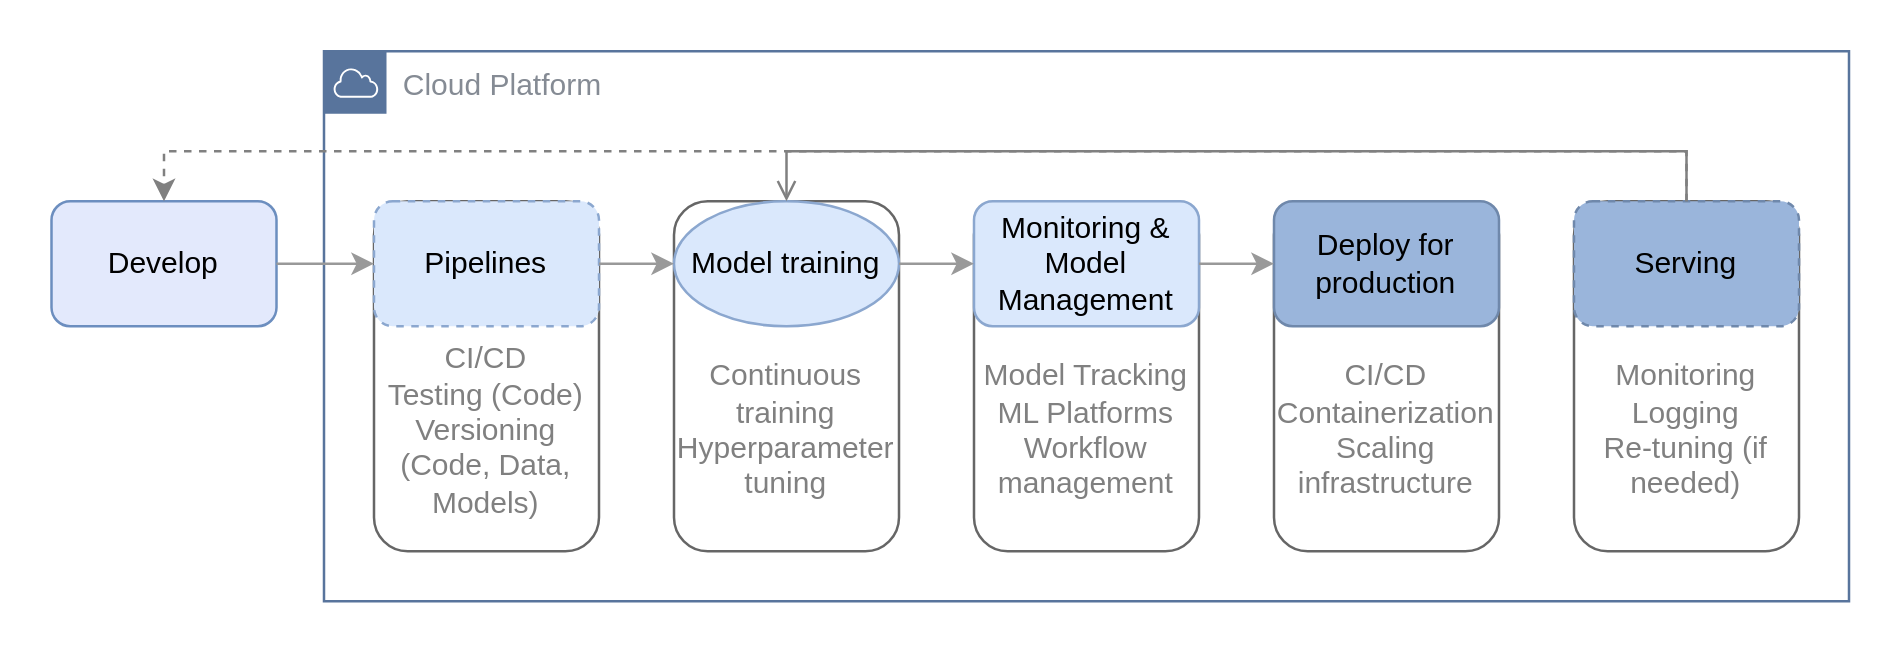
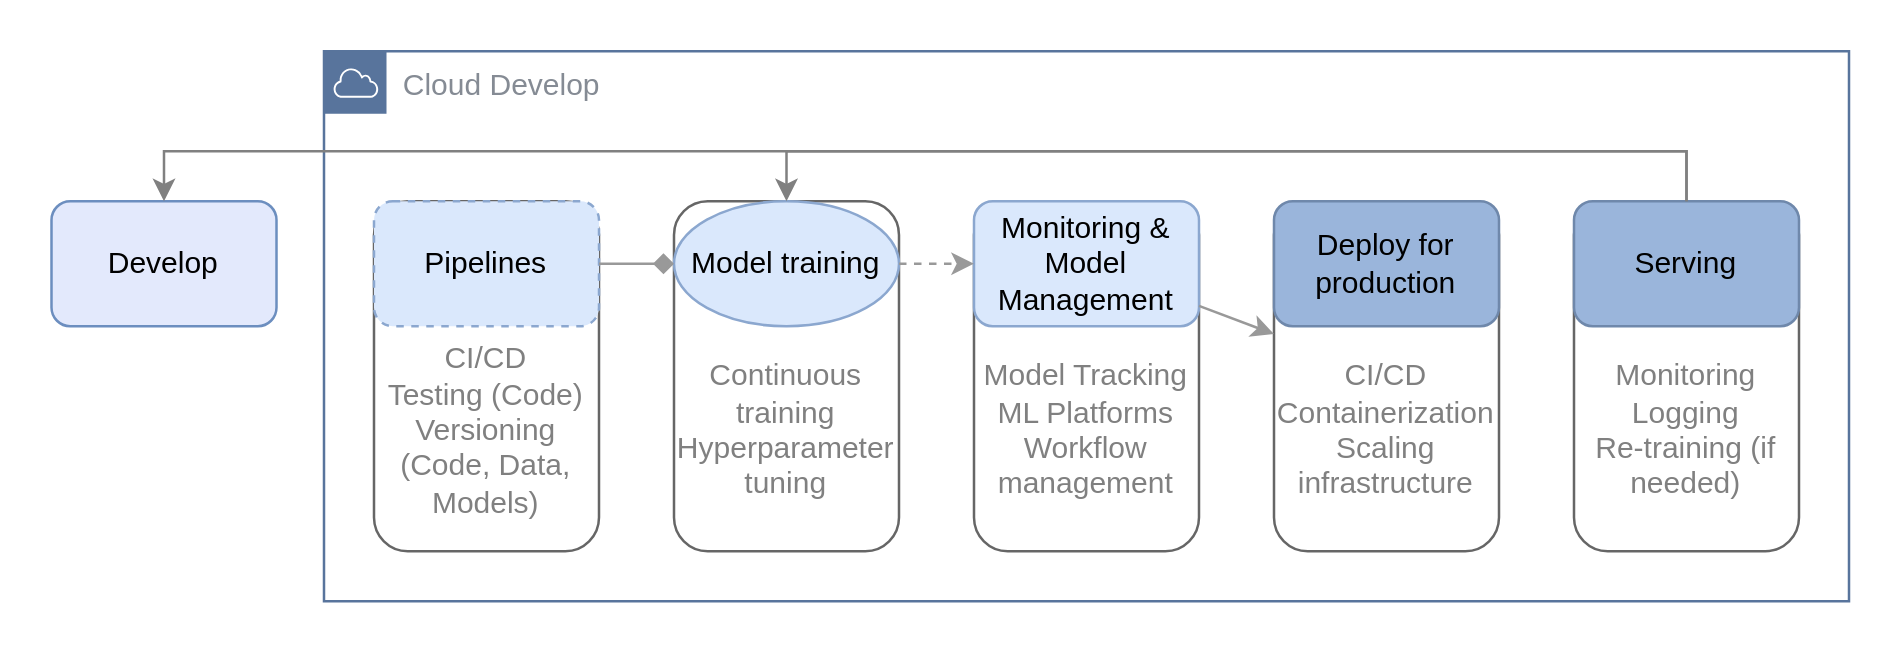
- <mxCell id="2" value="Cloud Platform" style="sketch=0;outlineConnect=0;gradientColor=none;html=1;whiteSpace=wrap;fontSize=12;fontStyle=0;shape=mxgraph.aws4.group;grIcon=mxgraph.aws4.group_aws_cloud;strokeColor=#58749C;fillColor=none;verticalAlign=top;align=left;spacingLeft=30;fontColor=#858B94;dashed=0;" vertex="1" parent="1"><mxGeometry x="129" y="20" width="610" height="220" as="geometry" /></mxCell>
+ <mxCell id="2" value="Cloud Develop" style="sketch=0;outlineConnect=0;gradientColor=none;html=1;whiteSpace=wrap;fontSize=12;fontStyle=0;shape=mxgraph.aws4.group;grIcon=mxgraph.aws4.group_aws_cloud;strokeColor=#58749C;fillColor=none;verticalAlign=top;align=left;spacingLeft=30;fontColor=#858B94;dashed=0;" vertex="1" parent="1"><mxGeometry x="129" y="20" width="610" height="220" as="geometry" /></mxCell>
- <mxCell id="15" value="" style="endArrow=classic;html=1;rounded=0;exitX=0.5;exitY=0;exitDx=0;exitDy=0;entryX=0.5;entryY=0;entryDx=0;entryDy=0;strokeColor=#808080;dashed=1;" edge="1" parent="1" source="13" target="8"><mxGeometry width="50" height="50" relative="1" as="geometry"><mxPoint x="781.5" y="70" as="sourcePoint" /><mxPoint x="296.81" y="70.06" as="targetPoint" /><Array as="points"><mxPoint x="674" y="60" /><mxPoint x="530" y="60" /><mxPoint x="65" y="60" /></Array></mxGeometry></mxCell>
+ <mxCell id="15" value="" style="endArrow=classic;html=1;rounded=0;exitX=0.5;exitY=0;exitDx=0;exitDy=0;entryX=0.5;entryY=0;entryDx=0;entryDy=0;strokeColor=#808080;" edge="1" parent="1" source="13" target="8"><mxGeometry width="50" height="50" relative="1" as="geometry"><mxPoint x="781.5" y="70" as="sourcePoint" /><mxPoint x="296.81" y="70.06" as="targetPoint" /><Array as="points"><mxPoint x="674" y="60" /><mxPoint x="530" y="60" /><mxPoint x="65" y="60" /></Array></mxGeometry></mxCell>
- <mxCell id="14" value="" style="endArrow=open;html=1;rounded=0;exitX=0.5;exitY=0;exitDx=0;exitDy=0;entryX=0.5;entryY=0;entryDx=0;entryDy=0;strokeColor=#808080;" edge="1" parent="1" source="13" target="10"><mxGeometry width="50" height="50" relative="1" as="geometry"><mxPoint x="469" y="80" as="sourcePoint" /><mxPoint x="519" y="30" as="targetPoint" /><Array as="points"><mxPoint x="674" y="60" /><mxPoint x="549" y="60" /><mxPoint x="314" y="60" /></Array></mxGeometry></mxCell>
+ <mxCell id="14" value="" style="endArrow=classic;html=1;rounded=0;exitX=0.5;exitY=0;exitDx=0;exitDy=0;entryX=0.5;entryY=0;entryDx=0;entryDy=0;strokeColor=#808080;" edge="1" parent="1" source="13" target="10"><mxGeometry width="50" height="50" relative="1" as="geometry"><mxPoint x="469" y="80" as="sourcePoint" /><mxPoint x="519" y="30" as="targetPoint" /><Array as="points"><mxPoint x="674" y="60" /><mxPoint x="549" y="60" /><mxPoint x="314" y="60" /></Array></mxGeometry></mxCell>
- <mxCell id="16" value="" style="endArrow=classic;html=1;rounded=0;exitX=1;exitY=0.5;exitDx=0;exitDy=0;entryX=0;entryY=0.5;entryDx=0;entryDy=0;strokeColor=#999999;" edge="1" parent="1" source="8" target="9"><mxGeometry width="50" height="50" relative="1" as="geometry"><mxPoint x="104" y="300" as="sourcePoint" /><mxPoint x="184" y="300" as="targetPoint" /></mxGeometry></mxCell>
- <mxCell id="17" value="" style="endArrow=classic;html=1;rounded=0;exitX=1;exitY=0.5;exitDx=0;exitDy=0;strokeColor=#999999;" edge="1" parent="1" source="9" target="10"><mxGeometry width="50" height="50" relative="1" as="geometry"><mxPoint x="120" y="115" as="sourcePoint" /><mxPoint x="159" y="115" as="targetPoint" /></mxGeometry></mxCell>
+ <mxCell id="17" value="" style="endArrow=diamond;html=1;rounded=0;exitX=1;exitY=0.5;exitDx=0;exitDy=0;strokeColor=#999999;" edge="1" parent="1" source="9" target="10"><mxGeometry width="50" height="50" relative="1" as="geometry"><mxPoint x="120" y="115" as="sourcePoint" /><mxPoint x="159" y="115" as="targetPoint" /></mxGeometry></mxCell>
- <mxCell id="18" value="" style="endArrow=classic;html=1;rounded=0;exitX=1;exitY=0.5;exitDx=0;exitDy=0;strokeColor=#999999;" edge="1" parent="1" source="10" target="11"><mxGeometry width="50" height="50" relative="1" as="geometry"><mxPoint x="249" y="115" as="sourcePoint" /><mxPoint x="279" y="115" as="targetPoint" /></mxGeometry></mxCell>
+ <mxCell id="18" value="" style="endArrow=classic;html=1;rounded=0;exitX=1;exitY=0.5;exitDx=0;exitDy=0;strokeColor=#999999;dashed=1;" edge="1" parent="1" source="10" target="11"><mxGeometry width="50" height="50" relative="1" as="geometry"><mxPoint x="249" y="115" as="sourcePoint" /><mxPoint x="279" y="115" as="targetPoint" /></mxGeometry></mxCell>
- <mxCell id="19" value="" style="endArrow=classic;html=1;rounded=0;strokeColor=#999999;entryX=0;entryY=0.5;entryDx=0;entryDy=0;" edge="1" parent="1" source="11" target="12"><mxGeometry width="50" height="50" relative="1" as="geometry"><mxPoint x="609" y="115" as="sourcePoint" /><mxPoint x="639" y="115" as="targetPoint" /></mxGeometry></mxCell>
+ <mxCell id="19" value="" style="endArrow=classic;html=1;rounded=0;strokeColor=#999999;" edge="1" parent="1" source="11" target="7"><mxGeometry width="50" height="50" relative="1" as="geometry"><mxPoint x="609" y="115" as="sourcePoint" /><mxPoint x="639" y="115" as="targetPoint" /></mxGeometry></mxCell>
- <mxCell id="13" value="Serving" style="rounded=1;whiteSpace=wrap;html=1;fillColor=#9ab5db;strokeColor=#6f88ab;dashed=1;" vertex="1" parent="1"><mxGeometry x="629" y="80" width="90" height="50" as="geometry" /></mxCell>
+ <mxCell id="13" value="Serving" style="rounded=1;whiteSpace=wrap;html=1;fillColor=#9ab5db;strokeColor=#6f88ab;" vertex="1" parent="1"><mxGeometry x="629" y="80" width="90" height="50" as="geometry" /></mxCell>
- <mxCell id="4" value="&lt;div style=&quot;&quot;&gt;&lt;div style=&quot;&quot;&gt;&lt;font color=&quot;#808080&quot;&gt;&lt;br&gt;&lt;br&gt;&lt;br&gt;&lt;span style=&quot;background-color: initial;&quot;&gt;Monitoring&lt;/span&gt;&lt;br&gt;&lt;span style=&quot;background-color: initial;&quot;&gt;Logging&lt;/span&gt;&lt;br&gt;&lt;span style=&quot;background-color: initial;&quot;&gt;Re-tuning (if needed)&lt;/span&gt;&lt;/font&gt;&lt;br&gt;&lt;/div&gt;&lt;/div&gt;" style="rounded=1;whiteSpace=wrap;html=1;strokeColor=#666666;align=center;" vertex="1" parent="1"><mxGeometry x="629" y="80" width="90" height="140" as="geometry" /></mxCell>
+ <mxCell id="4" value="&lt;div style=&quot;&quot;&gt;&lt;div style=&quot;&quot;&gt;&lt;font color=&quot;#808080&quot;&gt;&lt;br&gt;&lt;br&gt;&lt;br&gt;&lt;span style=&quot;background-color: initial;&quot;&gt;Monitoring&lt;/span&gt;&lt;br&gt;&lt;span style=&quot;background-color: initial;&quot;&gt;Logging&lt;/span&gt;&lt;br&gt;&lt;span style=&quot;background-color: initial;&quot;&gt;Re-training (if needed)&lt;/span&gt;&lt;/font&gt;&lt;br&gt;&lt;/div&gt;&lt;/div&gt;" style="rounded=1;whiteSpace=wrap;html=1;strokeColor=#666666;align=center;" vertex="1" parent="1"><mxGeometry x="629" y="80" width="90" height="140" as="geometry" /></mxCell>
